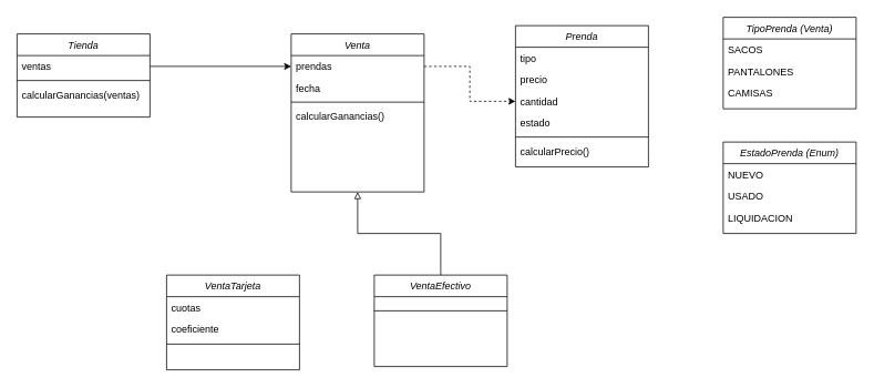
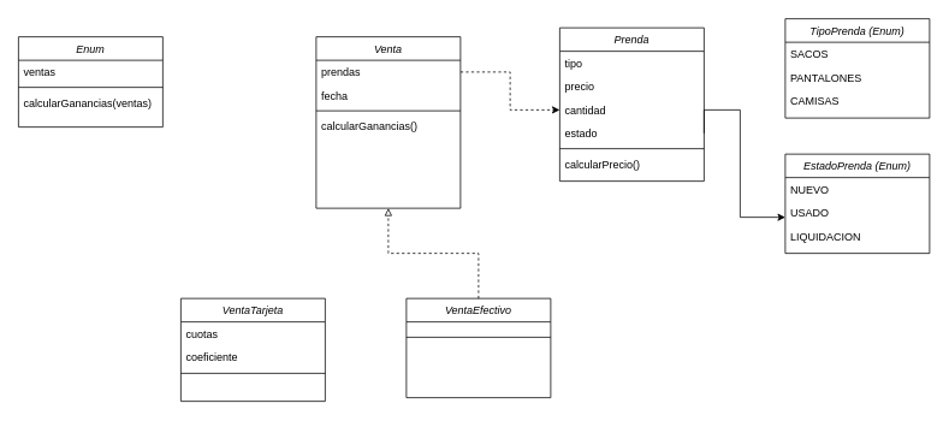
- <mxCell id="9" value="TipoPrenda (Venta)" style="swimlane;fontStyle=2;align=center;verticalAlign=top;childLayout=stackLayout;horizontal=1;startSize=26;horizontalStack=0;resizeParent=1;resizeLast=0;collapsible=1;marginBottom=0;rounded=0;shadow=0;strokeWidth=1;" vertex="1" parent="1"><mxGeometry x="870" y="20" width="160" height="110" as="geometry"><mxRectangle x="230" y="140" width="160" height="26" as="alternateBounds" /></mxGeometry></mxCell>
+ <mxCell id="9" value="TipoPrenda (Enum)" style="swimlane;fontStyle=2;align=center;verticalAlign=top;childLayout=stackLayout;horizontal=1;startSize=26;horizontalStack=0;resizeParent=1;resizeLast=0;collapsible=1;marginBottom=0;rounded=0;shadow=0;strokeWidth=1;" vertex="1" parent="1"><mxGeometry x="870" y="20" width="160" height="110" as="geometry"><mxRectangle x="230" y="140" width="160" height="26" as="alternateBounds" /></mxGeometry></mxCell>
- <mxCell id="23" value="Tienda" style="swimlane;fontStyle=2;align=center;verticalAlign=top;childLayout=stackLayout;horizontal=1;startSize=26;horizontalStack=0;resizeParent=1;resizeLast=0;collapsible=1;marginBottom=0;rounded=0;shadow=0;strokeWidth=1;" vertex="1" parent="1"><mxGeometry x="20" y="40" width="160" height="100" as="geometry"><mxRectangle x="230" y="140" width="160" height="26" as="alternateBounds" /></mxGeometry></mxCell>
+ <mxCell id="23" value="Enum" style="swimlane;fontStyle=2;align=center;verticalAlign=top;childLayout=stackLayout;horizontal=1;startSize=26;horizontalStack=0;resizeParent=1;resizeLast=0;collapsible=1;marginBottom=0;rounded=0;shadow=0;strokeWidth=1;" vertex="1" parent="1"><mxGeometry x="20" y="40" width="160" height="100" as="geometry"><mxRectangle x="230" y="140" width="160" height="26" as="alternateBounds" /></mxGeometry></mxCell>
- <mxCell id="27" value="" style="endArrow=classic;html=1;rounded=0;exitX=1;exitY=0.5;exitDx=0;exitDy=0;" edge="1" parent="1" source="24" target="19"><mxGeometry width="50" height="50" relative="1" as="geometry"><mxPoint x="290" y="300" as="sourcePoint" /><mxPoint x="340" y="250" as="targetPoint" /></mxGeometry></mxCell>
+ <mxCell id="17" value="" style="endArrow=classic;html=1;rounded=0;exitX=1;exitY=0.5;exitDx=0;exitDy=0;edgeStyle=orthogonalEdgeStyle;" edge="1" parent="1" source="6" target="13"><mxGeometry width="50" height="50" relative="1" as="geometry"><mxPoint x="780" y="240" as="sourcePoint" /><mxPoint x="870" y="240" as="targetPoint" /><Array as="points"><mxPoint x="820" y="121" /><mxPoint x="820" y="240" /></Array></mxGeometry></mxCell>
- <mxCell id="39" value="" style="endArrow=block;html=1;rounded=0;edgeStyle=orthogonalEdgeStyle;endFill=0;" edge="1" parent="1" source="30" target="18"><mxGeometry width="50" height="50" relative="1" as="geometry"><mxPoint x="300" y="350" as="sourcePoint" /><mxPoint x="450.059" y="250" as="targetPoint" /></mxGeometry></mxCell>
+ <mxCell id="39" value="" style="endArrow=block;html=1;rounded=0;edgeStyle=orthogonalEdgeStyle;endFill=0;dashed=1;" edge="1" parent="1" source="30" target="18"><mxGeometry width="50" height="50" relative="1" as="geometry"><mxPoint x="300" y="350" as="sourcePoint" /><mxPoint x="450.059" y="250" as="targetPoint" /></mxGeometry></mxCell>
